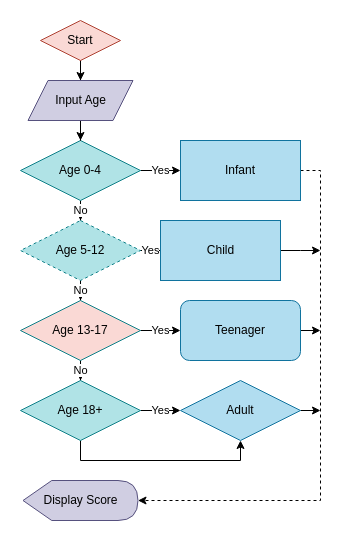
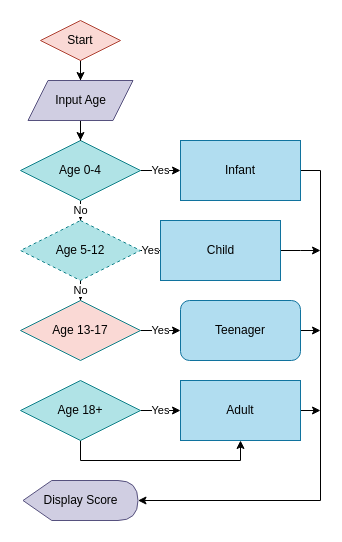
- <mxCell id="15" value="No" style="edgeStyle=orthogonalEdgeStyle;rounded=0;orthogonalLoop=1;jettySize=auto;html=1;" edge="1" parent="1" source="16" target="21"><mxGeometry relative="1" as="geometry" /></mxCell>
- <mxCell id="23" value="Adult" style="rhombus;whiteSpace=wrap;html=1;fillColor=#b1ddf0;strokeColor=#10739e;" vertex="1" parent="1"><mxGeometry x="180" y="380" width="120" height="60" as="geometry" /></mxCell>
+ <mxCell id="23" value="Adult" style="whiteSpace=wrap;html=1;fillColor=#b1ddf0;strokeColor=#10739e;" vertex="1" parent="1"><mxGeometry x="180" y="380" width="120" height="60" as="geometry" /></mxCell>
- <mxCell id="7" style="edgeStyle=orthogonalEdgeStyle;rounded=0;orthogonalLoop=1;jettySize=auto;html=1;exitX=1;exitY=0.5;exitDx=0;exitDy=0;entryX=1;entryY=0.5;entryDx=0;entryDy=0;entryPerimeter=0;dashed=1;" edge="1" parent="1" source="8" target="24"><mxGeometry relative="1" as="geometry" /></mxCell>
+ <mxCell id="7" style="edgeStyle=orthogonalEdgeStyle;rounded=0;orthogonalLoop=1;jettySize=auto;html=1;exitX=1;exitY=0.5;exitDx=0;exitDy=0;entryX=1;entryY=0.5;entryDx=0;entryDy=0;entryPerimeter=0;" edge="1" parent="1" source="8" target="24"><mxGeometry relative="1" as="geometry" /></mxCell>
